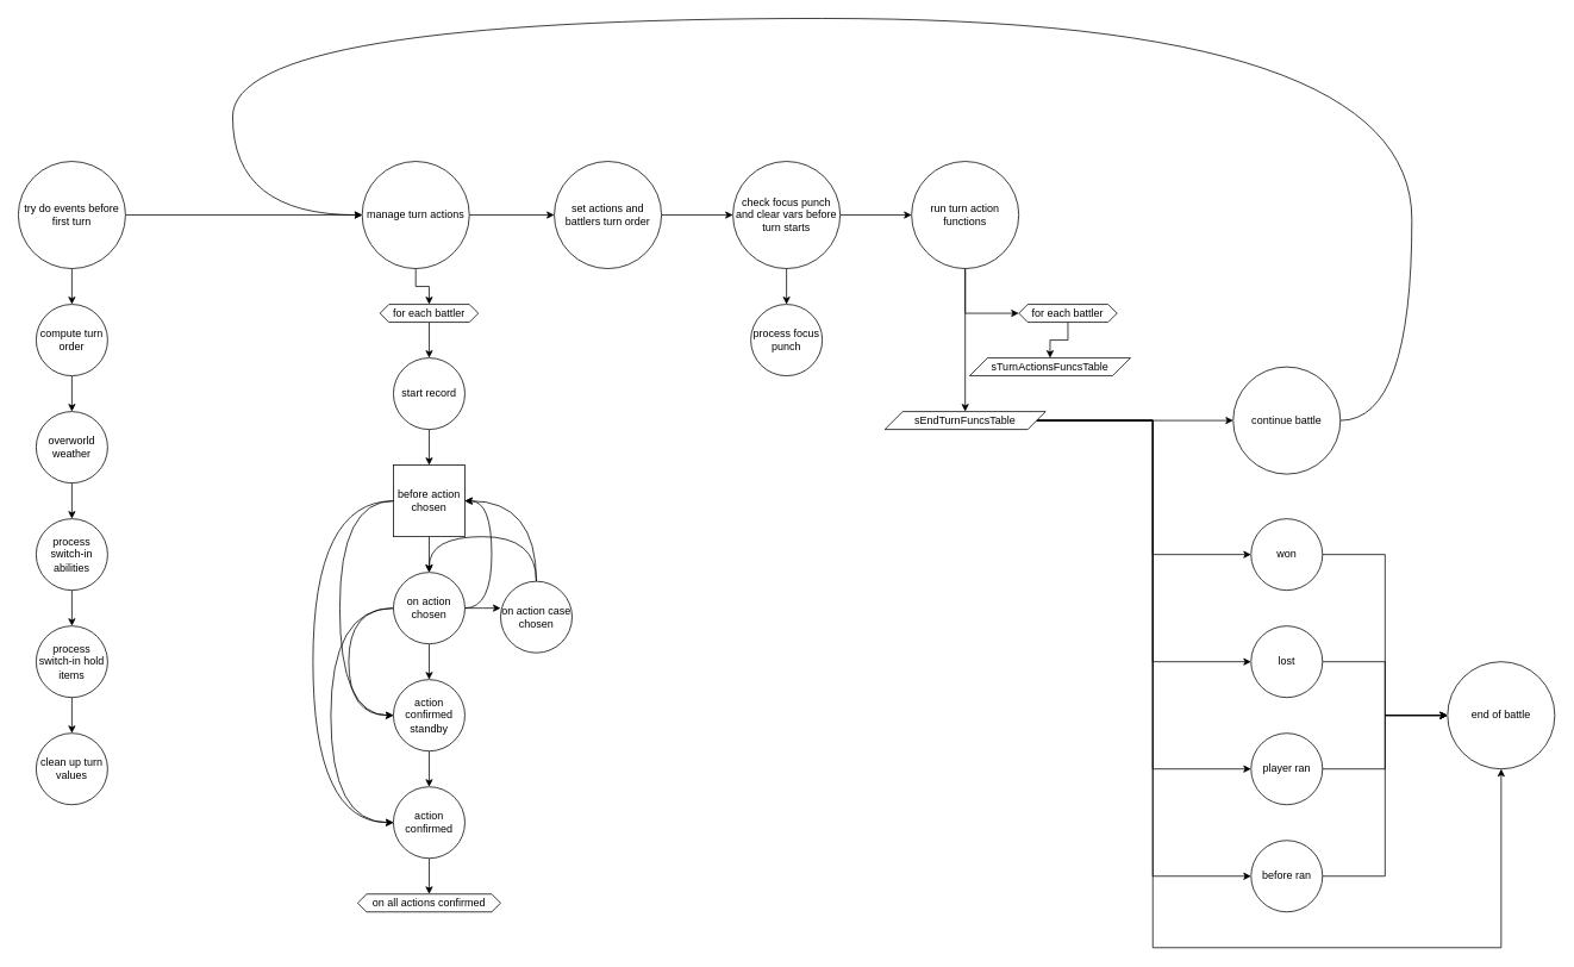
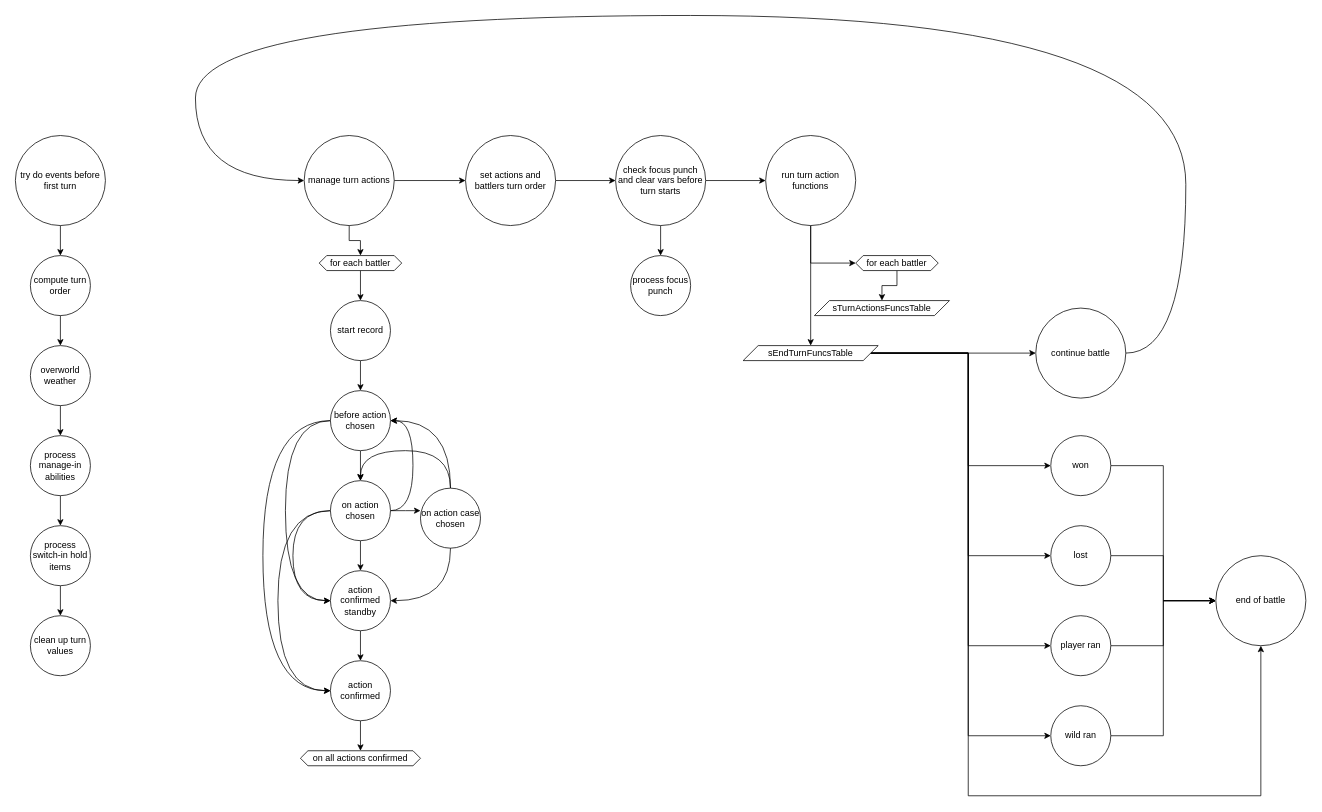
- <mxCell id="58" style="edgeStyle=orthogonalEdgeStyle;rounded=0;orthogonalLoop=1;jettySize=auto;html=1;entryX=0;entryY=0.5;entryDx=0;entryDy=0;" edge="1" parent="1" source="60" target="13"><mxGeometry relative="1" as="geometry" /></mxCell>
- <mxCell id="17" value="before action chosen" style="whiteSpace=wrap;html=1;aspect=fixed;rounded=0;" vertex="1" parent="1"><mxGeometry x="439.93" y="520" width="80" height="80" as="geometry" /></mxCell>
+ <mxCell id="17" value="before action chosen" style="ellipse;whiteSpace=wrap;html=1;aspect=fixed;" vertex="1" parent="1"><mxGeometry x="439.93" y="520" width="80" height="80" as="geometry" /></mxCell>
- <mxCell id="66" value="process switch-in abilities" style="ellipse;whiteSpace=wrap;html=1;aspect=fixed;" vertex="1" parent="1"><mxGeometry x="40" y="580" width="80" height="80" as="geometry" /></mxCell>
+ <mxCell id="66" value="process manage-in abilities" style="ellipse;whiteSpace=wrap;html=1;aspect=fixed;" vertex="1" parent="1"><mxGeometry x="40" y="580" width="80" height="80" as="geometry" /></mxCell>
+ <mxCell id="31" style="edgeStyle=orthogonalEdgeStyle;rounded=0;orthogonalLoop=1;jettySize=auto;html=1;entryX=1;entryY=0.5;entryDx=0;entryDy=0;exitX=0.5;exitY=1;exitDx=0;exitDy=0;curved=1;" edge="1" parent="1" source="28" target="30"><mxGeometry relative="1" as="geometry"><mxPoint x="599.93" y="720" as="sourcePoint" /></mxGeometry></mxCell>
- <mxCell id="10" value="before ran" style="ellipse;whiteSpace=wrap;html=1;" vertex="1" parent="1"><mxGeometry x="1400" y="940" width="80" height="80" as="geometry" /></mxCell>
+ <mxCell id="10" value="wild ran" style="ellipse;whiteSpace=wrap;html=1;" vertex="1" parent="1"><mxGeometry x="1400" y="940" width="80" height="80" as="geometry" /></mxCell>
